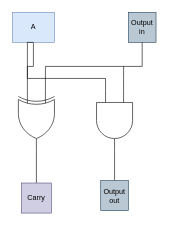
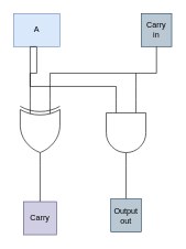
- <mxCell id="4" value="Output&lt;br&gt;in" style="rounded=0;whiteSpace=wrap;html=1;fillColor=#bac8d3;strokeColor=#23445d;" parent="1" vertex="1"><mxGeometry x="213" y="20" width="46" height="50" as="geometry" /></mxCell>
+ <mxCell id="4" value="Carry&lt;br&gt;in" style="rounded=0;whiteSpace=wrap;html=1;fillColor=#bac8d3;strokeColor=#23445d;" parent="1" vertex="1"><mxGeometry x="213" y="20" width="46" height="50" as="geometry" /></mxCell>
